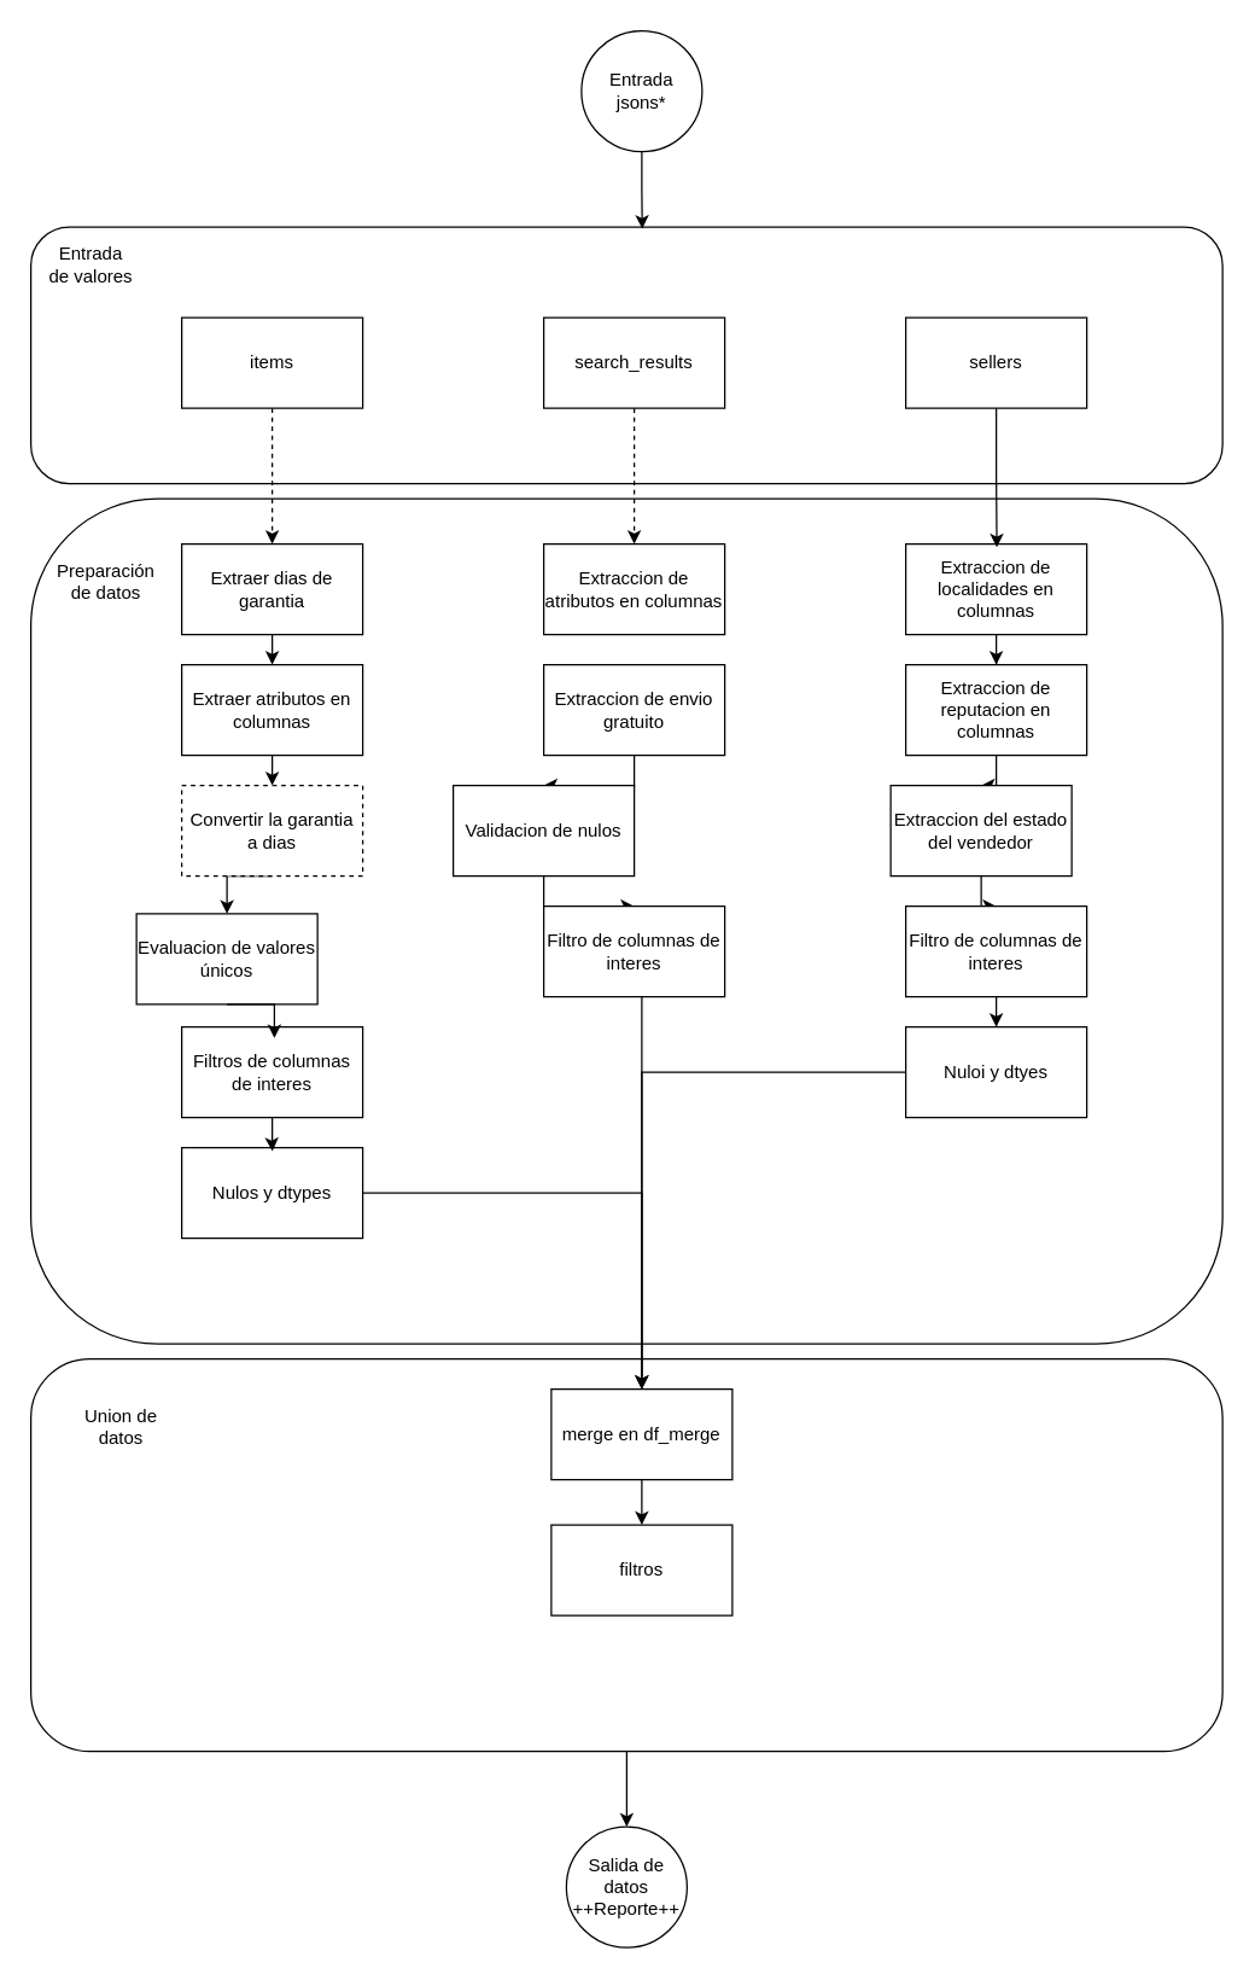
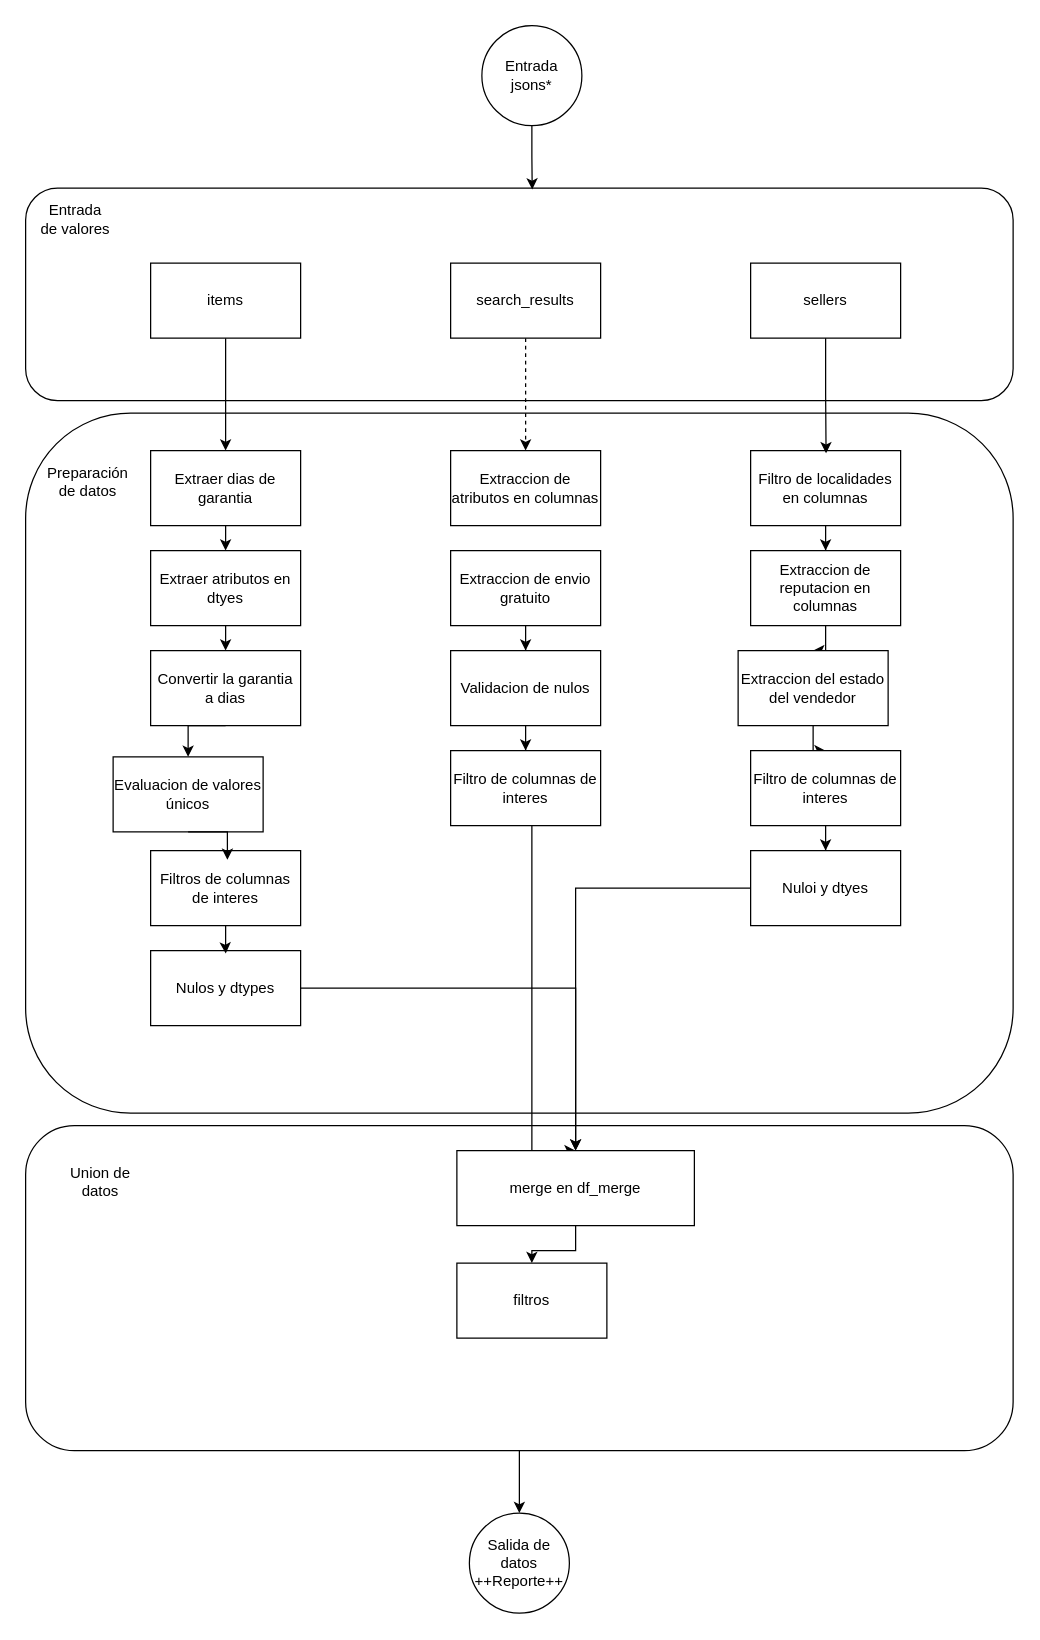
- <mxCell id="6" style="edgeStyle=orthogonalEdgeStyle;rounded=0;orthogonalLoop=1;jettySize=auto;html=1;dashed=1;" edge="1" parent="1" source="7" target="13"><mxGeometry relative="1" as="geometry" /></mxCell>
+ <mxCell id="6" style="edgeStyle=orthogonalEdgeStyle;rounded=0;orthogonalLoop=1;jettySize=auto;html=1;" edge="1" parent="1" source="7" target="13"><mxGeometry relative="1" as="geometry" /></mxCell>
- <mxCell id="34" value="Extraccion de localidades en columnas" style="rounded=0;whiteSpace=wrap;html=1;" vertex="1" parent="1"><mxGeometry x="600" y="360" width="120" height="60" as="geometry" /></mxCell>
+ <mxCell id="34" value="Filtro de localidades en columnas" style="rounded=0;whiteSpace=wrap;html=1;" vertex="1" parent="1"><mxGeometry x="600" y="360" width="120" height="60" as="geometry" /></mxCell>
- <mxCell id="15" value="Extraer atributos en columnas" style="rounded=0;whiteSpace=wrap;html=1;" vertex="1" parent="1"><mxGeometry x="120" y="440" width="120" height="60" as="geometry" /></mxCell>
+ <mxCell id="15" value="Extraer atributos en dtyes" style="rounded=0;whiteSpace=wrap;html=1;" vertex="1" parent="1"><mxGeometry x="120" y="440" width="120" height="60" as="geometry" /></mxCell>
- <mxCell id="20" value="Convertir la garantia a dias" style="rounded=0;whiteSpace=wrap;html=1;dashed=1;" vertex="1" parent="1"><mxGeometry x="120" y="520" width="120" height="60" as="geometry" /></mxCell>
+ <mxCell id="20" value="Convertir la garantia a dias" style="rounded=0;whiteSpace=wrap;html=1;" vertex="1" parent="1"><mxGeometry x="120" y="520" width="120" height="60" as="geometry" /></mxCell>
- <mxCell id="28" value="Validacion de nulos" style="rounded=0;whiteSpace=wrap;html=1;" vertex="1" parent="1"><mxGeometry x="300" y="520" width="120" height="60" as="geometry" /></mxCell>
+ <mxCell id="28" value="Validacion de nulos" style="rounded=0;whiteSpace=wrap;html=1;" vertex="1" parent="1"><mxGeometry x="360" y="520" width="120" height="60" as="geometry" /></mxCell>
- <mxCell id="44" value="merge en df_merge" style="rounded=0;whiteSpace=wrap;html=1;" vertex="1" parent="1"><mxGeometry x="365" y="920" width="120" height="60" as="geometry" /></mxCell>
+ <mxCell id="44" value="merge en df_merge" style="rounded=0;whiteSpace=wrap;html=1;" vertex="1" parent="1"><mxGeometry x="365" y="920" width="190" height="60" as="geometry" /></mxCell>
